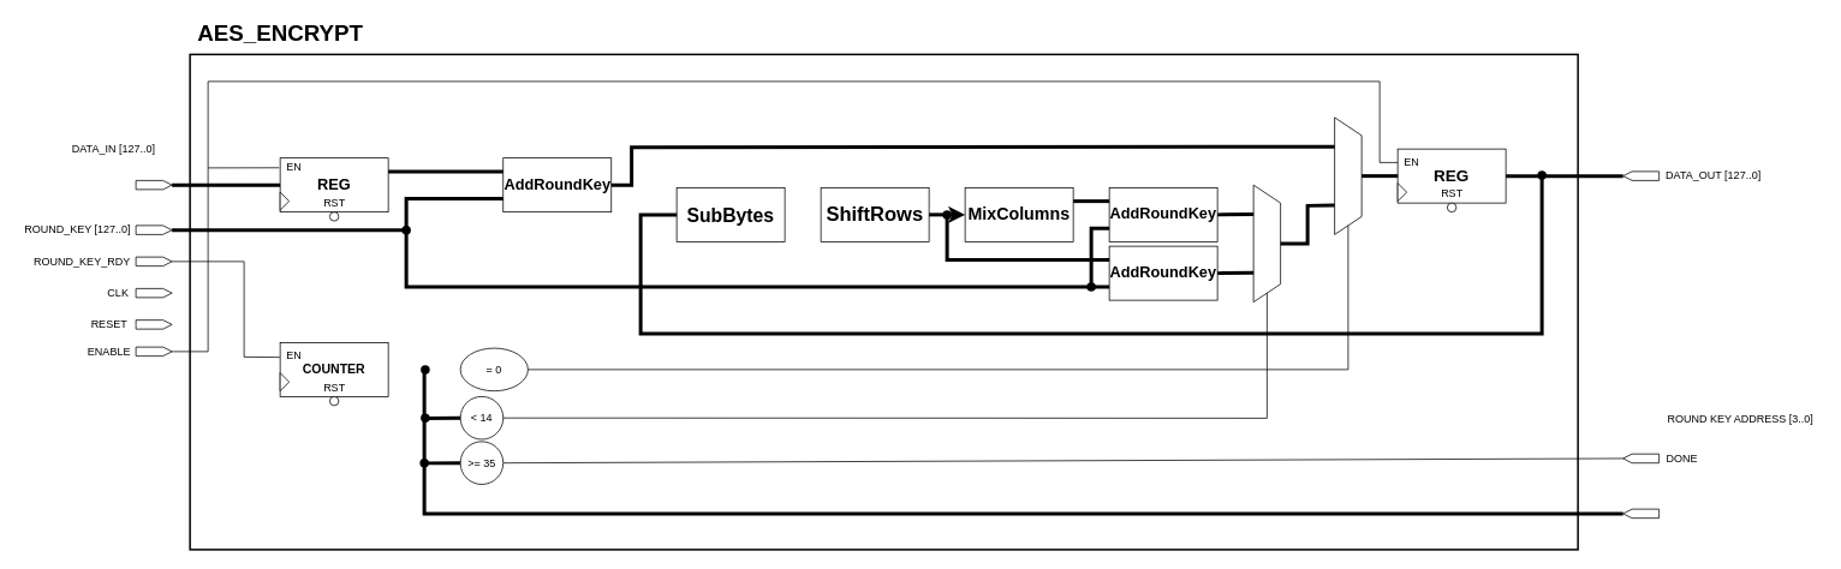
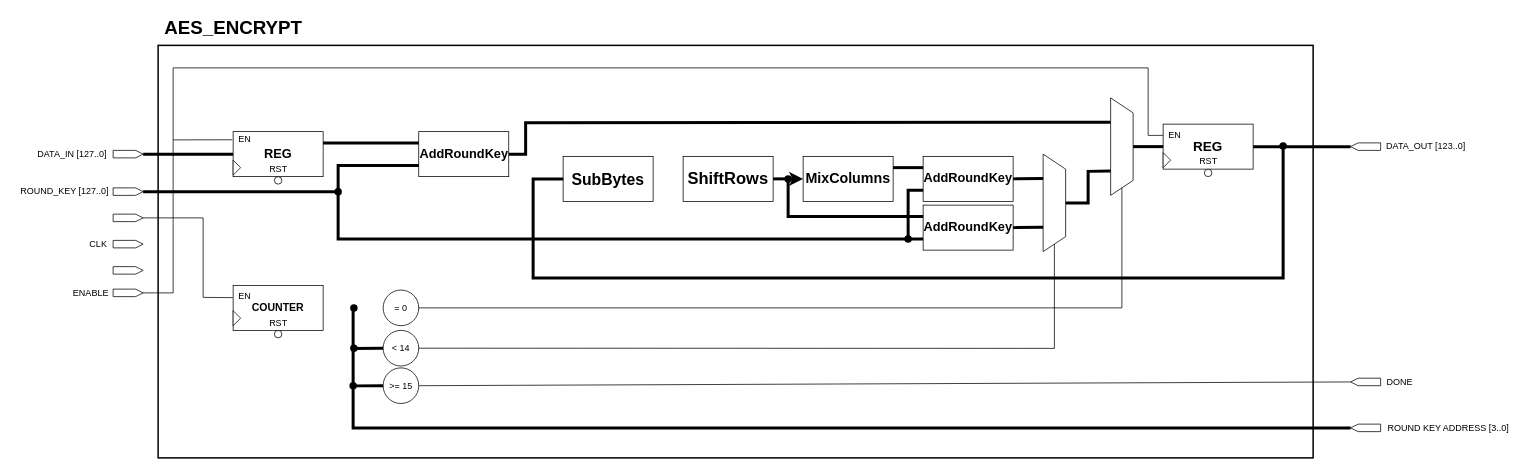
- <mxCell id="4" value="DATA_IN [127..0]" style="text;html=1;align=center;verticalAlign=middle;resizable=0;points=[];autosize=1;strokeColor=none;" parent="1" vertex="1"><mxGeometry x="70" y="155" width="110" height="20" as="geometry" /></mxCell>
+ <mxCell id="4" value="DATA_IN [127..0]" style="text;html=1;align=center;verticalAlign=middle;resizable=0;points=[];autosize=1;strokeColor=none;" parent="1" vertex="1"><mxGeometry x="40" y="195" width="110" height="20" as="geometry" /></mxCell>
- <mxCell id="43" value="DATA_OUT [127..0]" style="text;html=1;align=center;verticalAlign=middle;resizable=0;points=[];autosize=1;strokeColor=none;" parent="1" vertex="1"><mxGeometry x="1840" y="185" width="120" height="20" as="geometry" /></mxCell>
+ <mxCell id="43" value="DATA_OUT [123..0]" style="text;html=1;align=center;verticalAlign=middle;resizable=0;points=[];autosize=1;strokeColor=none;" parent="1" vertex="1"><mxGeometry x="1840" y="185" width="120" height="20" as="geometry" /></mxCell>
- <mxCell id="16" value="ROUND_KEY_RDY" style="text;html=1;align=center;verticalAlign=middle;resizable=0;points=[];autosize=1;strokeColor=none;" parent="1" vertex="1"><mxGeometry x="30" y="280" width="120" height="20" as="geometry" /></mxCell>
- <mxCell id="17" value="RESET" style="text;html=1;align=center;verticalAlign=middle;resizable=0;points=[];autosize=1;strokeColor=none;" parent="1" vertex="1"><mxGeometry x="90" y="350" width="60" height="20" as="geometry" /></mxCell>
- <mxCell id="51" value="= 0" style="ellipse;whiteSpace=wrap;html=1;aspect=fixed;fillColor=#FFFFFF;" parent="1" vertex="1"><mxGeometry x="510" y="386.25" width="75" height="47.5" as="geometry" /></mxCell>
+ <mxCell id="51" value="= 0" style="ellipse;whiteSpace=wrap;html=1;aspect=fixed;fillColor=#FFFFFF;" parent="1" vertex="1"><mxGeometry x="510" y="386.25" width="47.5" height="47.5" as="geometry" /></mxCell>
- <mxCell id="47" value="ROUND KEY ADDRESS [3..0]" style="text;html=1;align=center;verticalAlign=middle;resizable=0;points=[];autosize=1;strokeColor=none;" parent="1" vertex="1"><mxGeometry x="1840" y="455" width="180" height="20" as="geometry" /></mxCell>
+ <mxCell id="47" value="ROUND KEY ADDRESS [3..0]" style="text;html=1;align=center;verticalAlign=middle;resizable=0;points=[];autosize=1;strokeColor=none;" parent="1" vertex="1"><mxGeometry x="1840" y="560" width="180" height="20" as="geometry" /></mxCell>
- <mxCell id="70" value="&amp;gt;= 35" style="ellipse;whiteSpace=wrap;html=1;aspect=fixed;fillColor=#FFFFFF;" parent="1" vertex="1"><mxGeometry x="510" y="490" width="47.5" height="47.5" as="geometry" /></mxCell>
+ <mxCell id="70" value="&amp;gt;= 15" style="ellipse;whiteSpace=wrap;html=1;aspect=fixed;fillColor=#FFFFFF;" parent="1" vertex="1"><mxGeometry x="510" y="490" width="47.5" height="47.5" as="geometry" /></mxCell>
